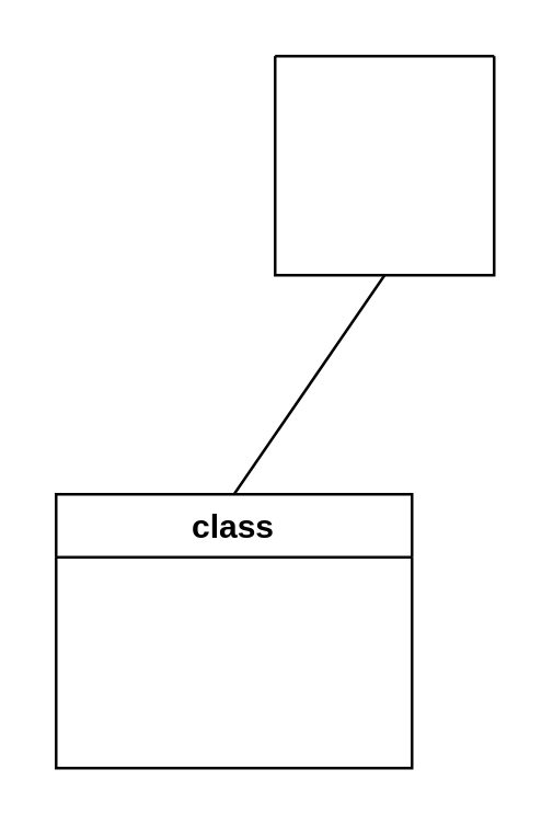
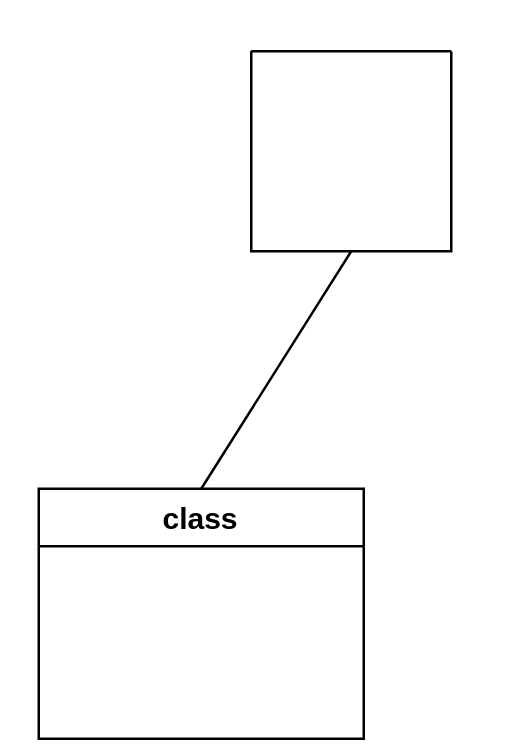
- <mxCell id="4" value="class" style="swimlane;" vertex="1" parent="1"><mxGeometry x="20" y="180" width="130" height="100" as="geometry" /></mxCell>
+ <mxCell id="4" value="class" style="swimlane;" vertex="1" parent="1"><mxGeometry x="15" y="195" width="130" height="100" as="geometry" /></mxCell>
